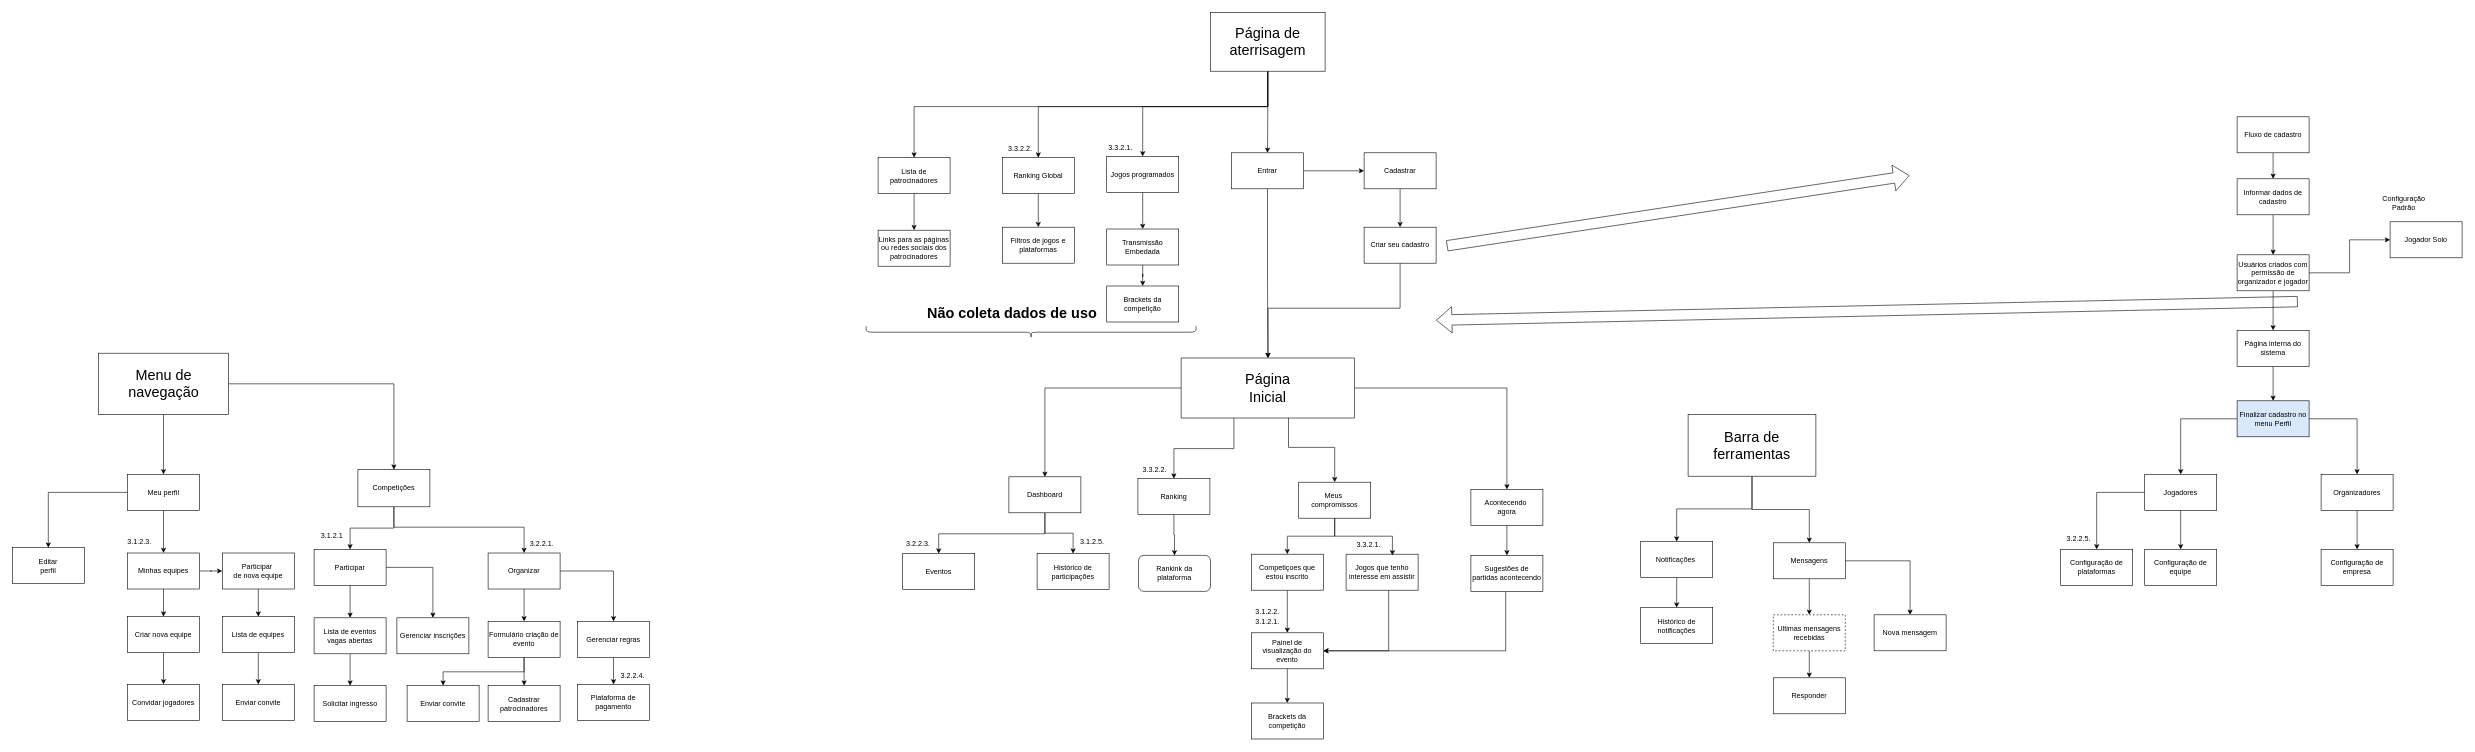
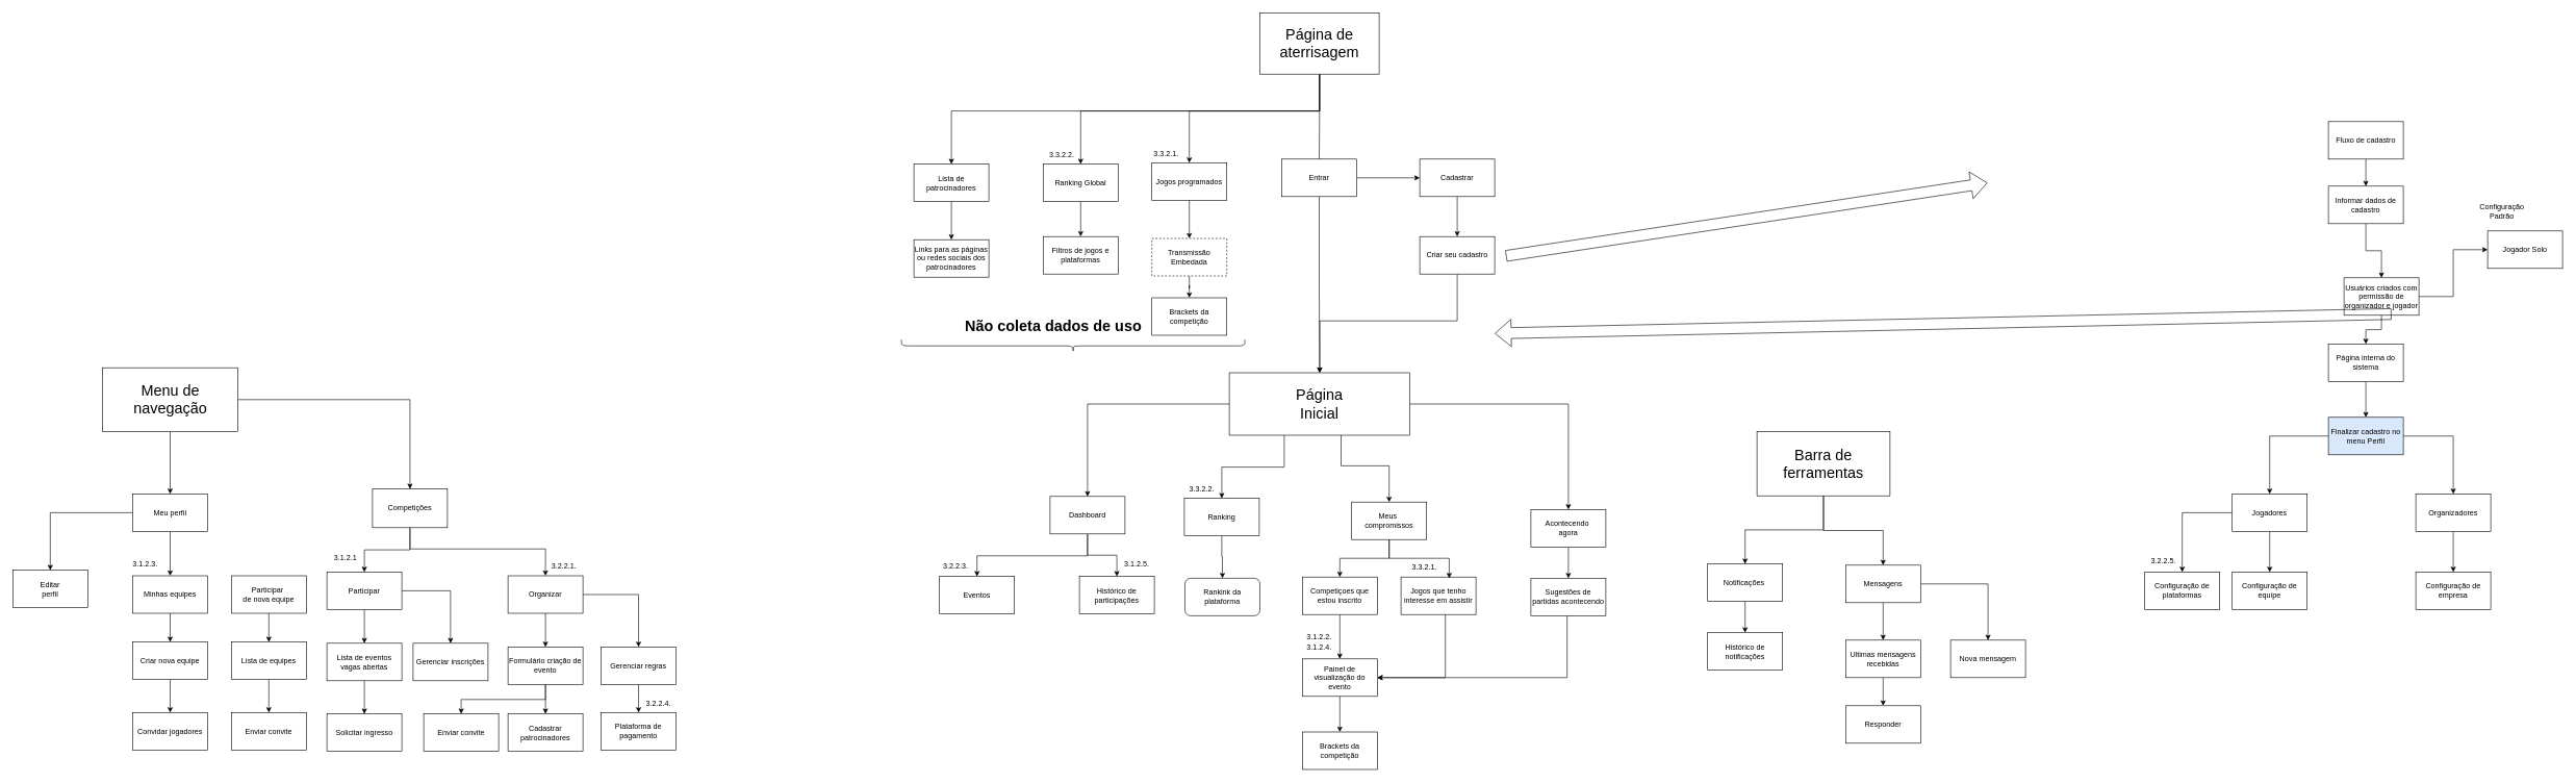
- <mxCell id="2" style="edgeStyle=orthogonalEdgeStyle;rounded=0;orthogonalLoop=1;jettySize=auto;html=1;entryX=0.5;entryY=0;entryDx=0;entryDy=0;fontColor=light-dark(#000000,#FFFFFF);" edge="1" parent="1" source="6" target="11"><mxGeometry relative="1" as="geometry" /></mxCell>
+ <mxCell id="2" style="edgeStyle=orthogonalEdgeStyle;rounded=0;orthogonalLoop=1;jettySize=auto;html=1;entryX=0.5;entryY=0;entryDx=0;entryDy=0;fontColor=light-dark(#000000,#FFFFFF);endArrow=none;" edge="1" parent="1" source="6" target="11"><mxGeometry relative="1" as="geometry" /></mxCell>
- <mxCell id="87" value="Transmissão Embedada" style="rounded=0;whiteSpace=wrap;html=1;fontColor=light-dark(#000000,#FFFFFF);" vertex="1" parent="1"><mxGeometry x="1844" y="381" width="120" height="60" as="geometry" /></mxCell>
+ <mxCell id="87" value="Transmissão Embedada" style="rounded=0;whiteSpace=wrap;html=1;fontColor=light-dark(#000000,#FFFFFF);dashed=1;" vertex="1" parent="1"><mxGeometry x="1844" y="381" width="120" height="60" as="geometry" /></mxCell>
- <mxCell id="100" value="Usuários criados com permissão de organizador e jogador" style="rounded=0;whiteSpace=wrap;html=1;" vertex="1" parent="1"><mxGeometry x="3728" y="424" width="120" height="60" as="geometry" /></mxCell>
+ <mxCell id="100" value="Usuários criados com permissão de organizador e jogador" style="rounded=0;whiteSpace=wrap;html=1;" vertex="1" parent="1"><mxGeometry x="3753" y="444" width="120" height="60" as="geometry" /></mxCell>
- <mxCell id="31" value="" style="edgeStyle=orthogonalEdgeStyle;rounded=0;orthogonalLoop=1;jettySize=auto;html=1;fontColor=light-dark(#000000,#FFFFFF);" edge="1" parent="1" source="33" target="30"><mxGeometry relative="1" as="geometry" /></mxCell>
- <mxCell id="119" value="3.1.2.1." style="text;html=1;align=center;verticalAlign=middle;whiteSpace=wrap;rounded=0;fontColor=light-dark(#000000,#FFFFFF);" vertex="1" parent="1"><mxGeometry x="2082" y="1020" width="60" height="30" as="geometry" /></mxCell>
+ <mxCell id="119" value="3.1.2.4." style="text;html=1;align=center;verticalAlign=middle;whiteSpace=wrap;rounded=0;fontColor=light-dark(#000000,#FFFFFF);" vertex="1" parent="1"><mxGeometry x="2082" y="1020" width="60" height="30" as="geometry" /></mxCell>
- <mxCell id="64" value="Ultimas mensagens recebidas" style="rounded=0;whiteSpace=wrap;html=1;fontColor=light-dark(#000000,#FFFFFF);dashed=1;" vertex="1" parent="1"><mxGeometry x="2955" y="1024" width="120" height="60" as="geometry" /></mxCell>
+ <mxCell id="64" value="Ultimas mensagens recebidas" style="rounded=0;whiteSpace=wrap;html=1;fontColor=light-dark(#000000,#FFFFFF);" vertex="1" parent="1"><mxGeometry x="2955" y="1024" width="120" height="60" as="geometry" /></mxCell>
